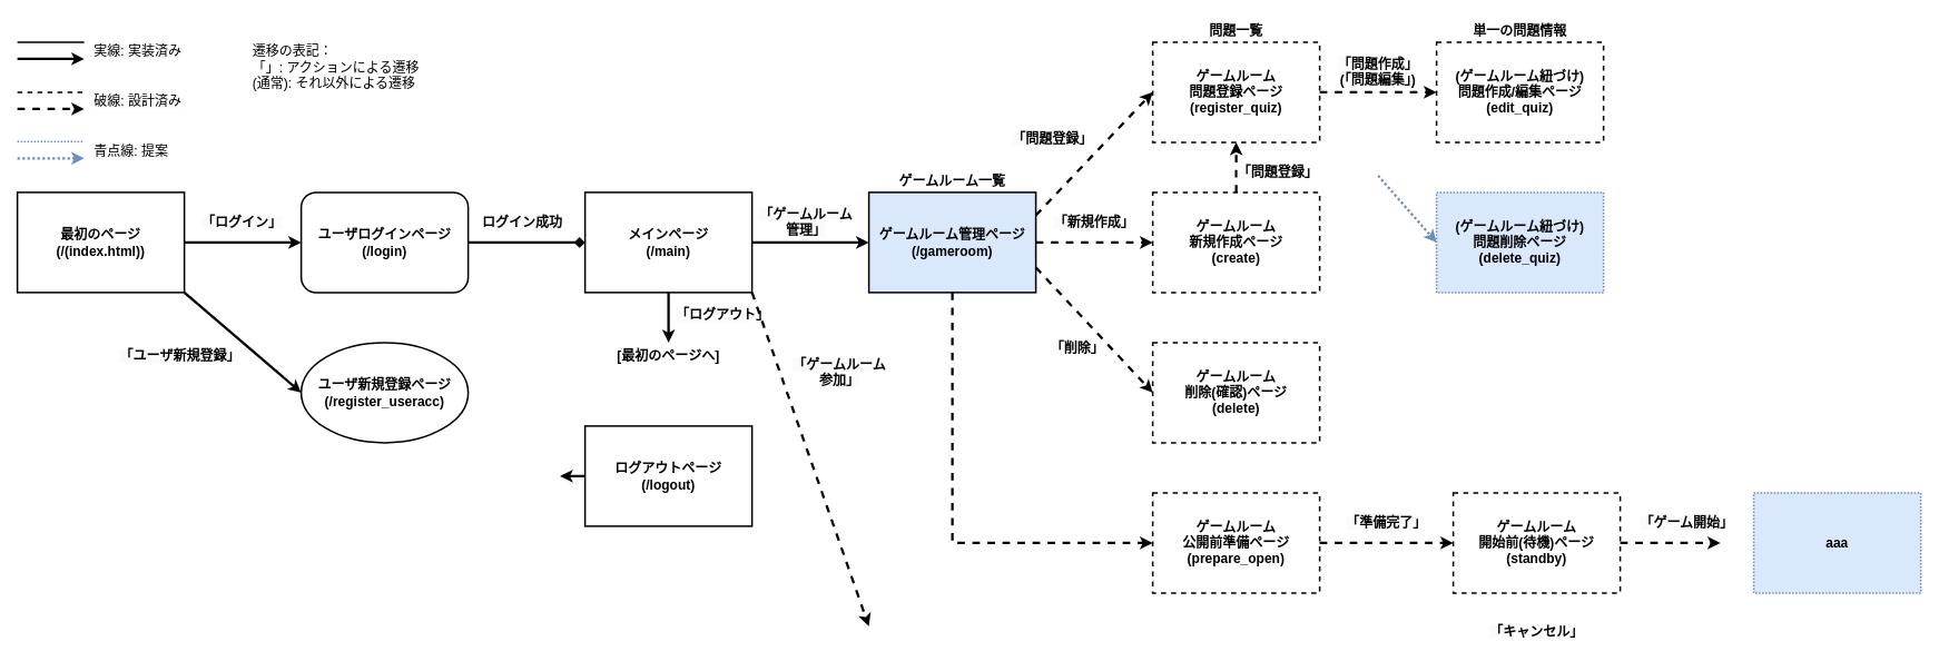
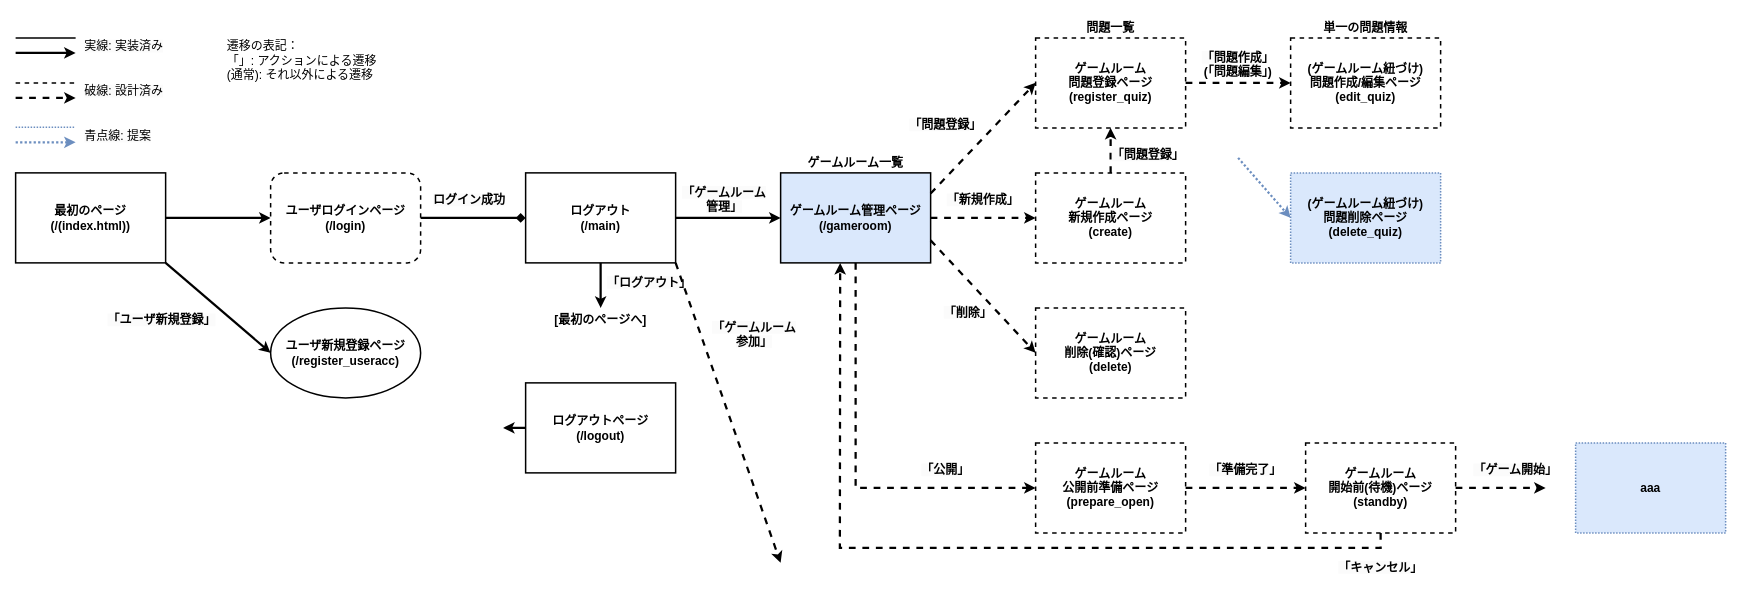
- <mxCell id="9" value="&lt;span style=&quot;color: rgb(0, 0, 0); font-family: Helvetica; font-size: 16px; font-style: normal; font-variant-ligatures: normal; font-variant-caps: normal; font-weight: 700; letter-spacing: normal; orphans: 2; text-indent: 0px; text-transform: none; widows: 2; word-spacing: 0px; -webkit-text-stroke-width: 0px; white-space: normal; background-color: rgb(251, 251, 251); text-decoration-thickness: initial; text-decoration-style: initial; text-decoration-color: initial; float: none; display: inline !important;&quot;&gt;「ログイン」&lt;/span&gt;" style="text;whiteSpace=wrap;html=1;align=center;" parent="1" vertex="1"><mxGeometry x="223.5" y="250" width="130" height="30" as="geometry" /></mxCell>
- <mxCell id="7" value="&lt;span style=&quot;font-size: 16px;&quot;&gt;&lt;b&gt;ユーザログインページ&lt;/b&gt;&lt;/span&gt;&lt;br&gt;&lt;div style=&quot;font-size: 16px; font-weight: 700;&quot;&gt;(/login)&lt;/div&gt;" style="rounded=1;whiteSpace=wrap;html=1;strokeWidth=2;" parent="1" vertex="1"><mxGeometry x="360" y="230" width="200" height="120" as="geometry" /></mxCell>
+ <mxCell id="7" value="&lt;span style=&quot;font-size: 16px;&quot;&gt;&lt;b&gt;ユーザログインページ&lt;/b&gt;&lt;/span&gt;&lt;br&gt;&lt;div style=&quot;font-size: 16px; font-weight: 700;&quot;&gt;(/login)&lt;/div&gt;" style="rounded=1;whiteSpace=wrap;html=1;strokeWidth=2;dashed=1;" parent="1" vertex="1"><mxGeometry x="360" y="230" width="200" height="120" as="geometry" /></mxCell>
- <mxCell id="3" value="メインページ&lt;div&gt;(/main)&lt;/div&gt;" style="rounded=0;whiteSpace=wrap;html=1;fontStyle=1;fontSize=16;strokeWidth=2;" parent="1" vertex="1"><mxGeometry x="700" y="230" width="200" height="120" as="geometry" /></mxCell>
+ <mxCell id="3" value="ログアウト&lt;div&gt;(/main)&lt;/div&gt;" style="rounded=0;whiteSpace=wrap;html=1;fontStyle=1;fontSize=16;strokeWidth=2;" parent="1" vertex="1"><mxGeometry x="700" y="230" width="200" height="120" as="geometry" /></mxCell>
+ <mxCell id="27" value="&lt;span style=&quot;color: rgb(0, 0, 0); font-family: Helvetica; font-size: 16px; font-style: normal; font-variant-ligatures: normal; font-variant-caps: normal; font-weight: 700; letter-spacing: normal; orphans: 2; text-indent: 0px; text-transform: none; widows: 2; word-spacing: 0px; -webkit-text-stroke-width: 0px; white-space: normal; background-color: rgb(251, 251, 251); text-decoration-thickness: initial; text-decoration-style: initial; text-decoration-color: initial; float: none; display: inline !important;&quot;&gt;「公開&lt;/span&gt;&lt;span style=&quot;font-size: 16px; font-weight: 700;&quot;&gt;」&lt;/span&gt;" style="text;whiteSpace=wrap;html=1;align=center;" parent="1" vertex="1"><mxGeometry x="1190" y="610" width="140" height="30" as="geometry" /></mxCell>
+ <mxCell id="55" value="" style="endArrow=classic;html=1;rounded=0;exitX=0.5;exitY=1;exitDx=0;exitDy=0;strokeWidth=3;dashed=1;entryX=0.397;entryY=1.002;entryDx=0;entryDy=0;entryPerimeter=0;" edge="1" parent="1" source="30" target="13"><mxGeometry width="50" height="50" relative="1" as="geometry"><mxPoint x="1620" y="840" as="sourcePoint" /><mxPoint x="1760" y="840" as="targetPoint" /><Array as="points"><mxPoint x="1840" y="730" /><mxPoint x="1119" y="730" /></Array></mxGeometry></mxCell>
